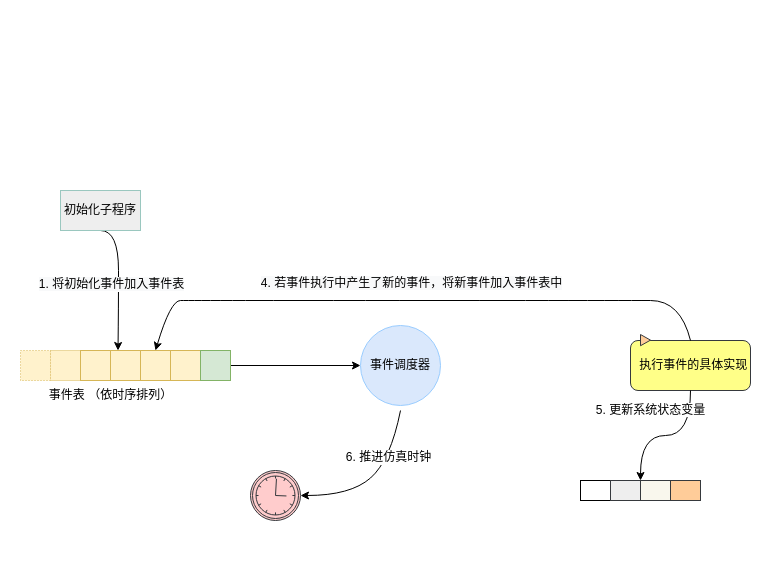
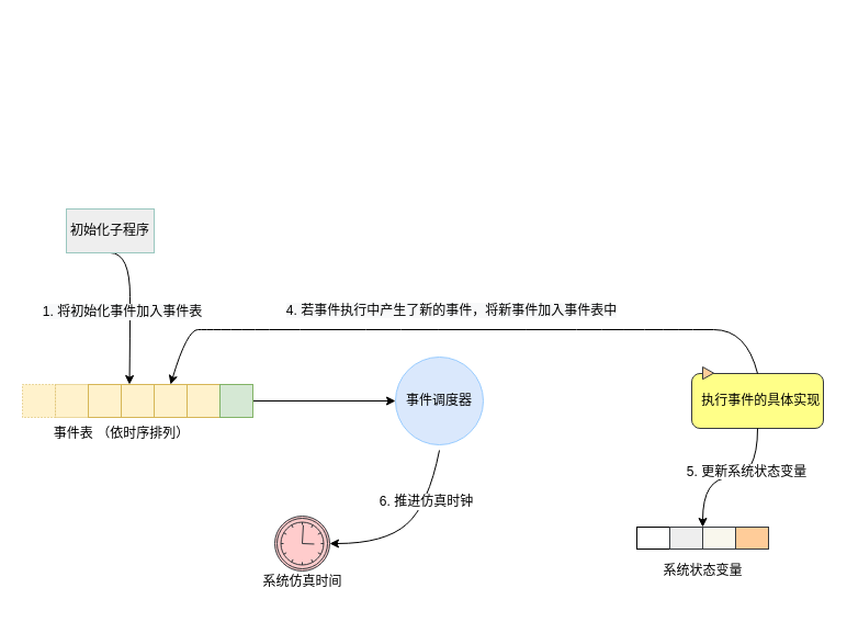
- <mxCell id="33" value="&lt;span style=&quot;background-color: rgb(255 , 255 , 255)&quot;&gt;&lt;font style=&quot;font-size: 12px&quot;&gt;5. 更新系统状态变量&lt;/font&gt;&lt;/span&gt;" style="text;html=1;align=center;verticalAlign=middle;resizable=0;points=[];autosize=1;" parent="1" vertex="1"><mxGeometry x="590" y="400" width="120" height="20" as="geometry" /></mxCell>
+ <mxCell id="33" value="&lt;span style=&quot;background-color: rgb(255 , 255 , 255)&quot;&gt;&lt;font style=&quot;font-size: 12px&quot;&gt;5. 更新系统状态变量&lt;/font&gt;&lt;/span&gt;" style="text;html=1;align=center;verticalAlign=middle;resizable=0;points=[];autosize=1;" parent="1" vertex="1"><mxGeometry x="620" y="420" width="120" height="20" as="geometry" /></mxCell>
+ <mxCell id="7" value="系统状态变量" style="text;html=1;align=center;verticalAlign=middle;resizable=0;points=[];autosize=1;" parent="2" vertex="1"><mxGeometry x="15" y="30" width="90" height="20" as="geometry" /></mxCell>
+ <mxCell id="26" value="系统仿真时间" style="text;html=1;align=center;verticalAlign=middle;resizable=0;points=[];autosize=1;" parent="25" vertex="1"><mxGeometry y="50" width="90" height="20" as="geometry" /></mxCell>
